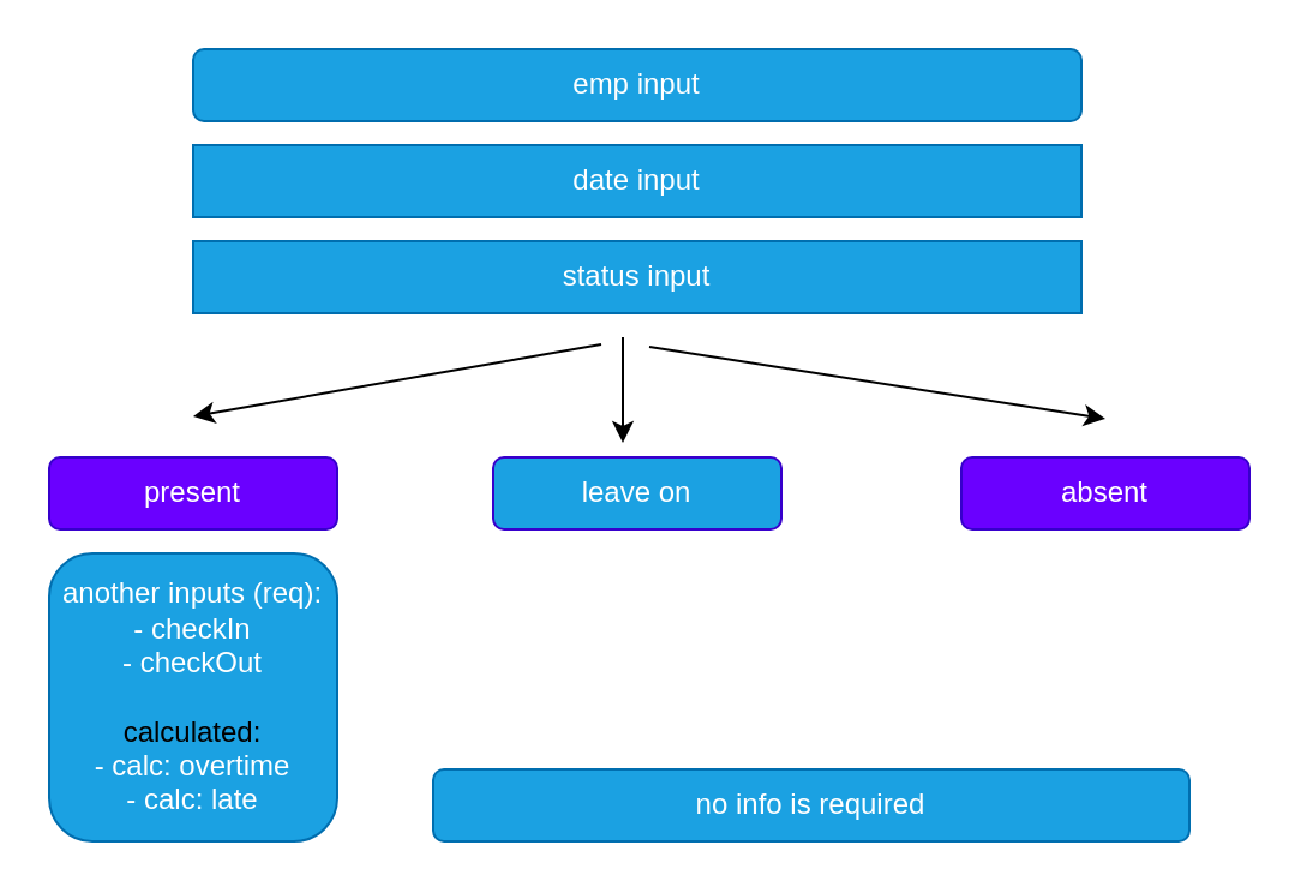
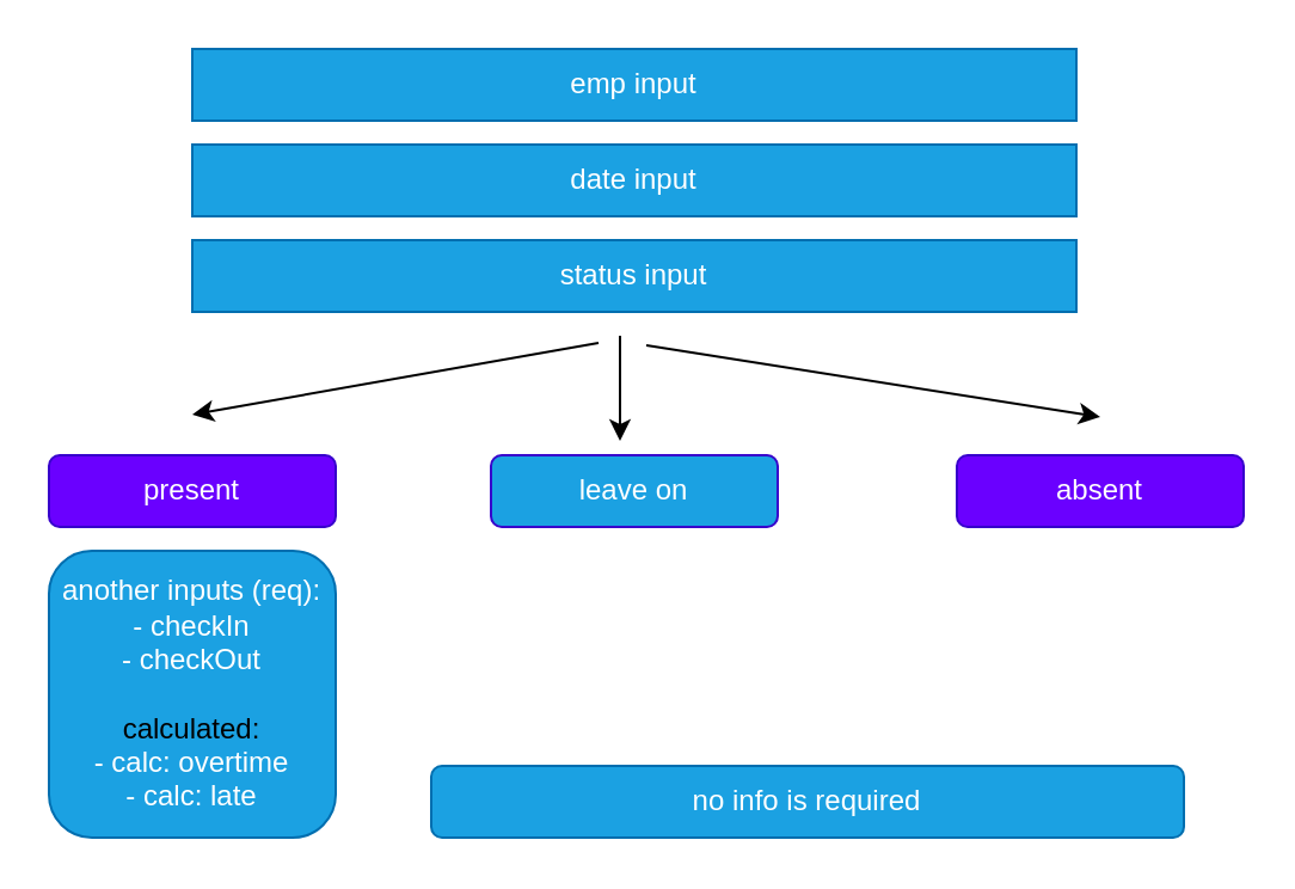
- <mxCell id="2" value="emp input" style="whiteSpace=wrap;html=1;fillColor=#1ba1e2;fontColor=#ffffff;strokeColor=#006EAF;rounded=1;" vertex="1" parent="1"><mxGeometry x="80" y="20" width="370" height="30" as="geometry" /></mxCell>
+ <mxCell id="2" value="emp input" style="rounded=0;whiteSpace=wrap;html=1;fillColor=#1ba1e2;fontColor=#ffffff;strokeColor=#006EAF;" vertex="1" parent="1"><mxGeometry x="80" y="20" width="370" height="30" as="geometry" /></mxCell>
